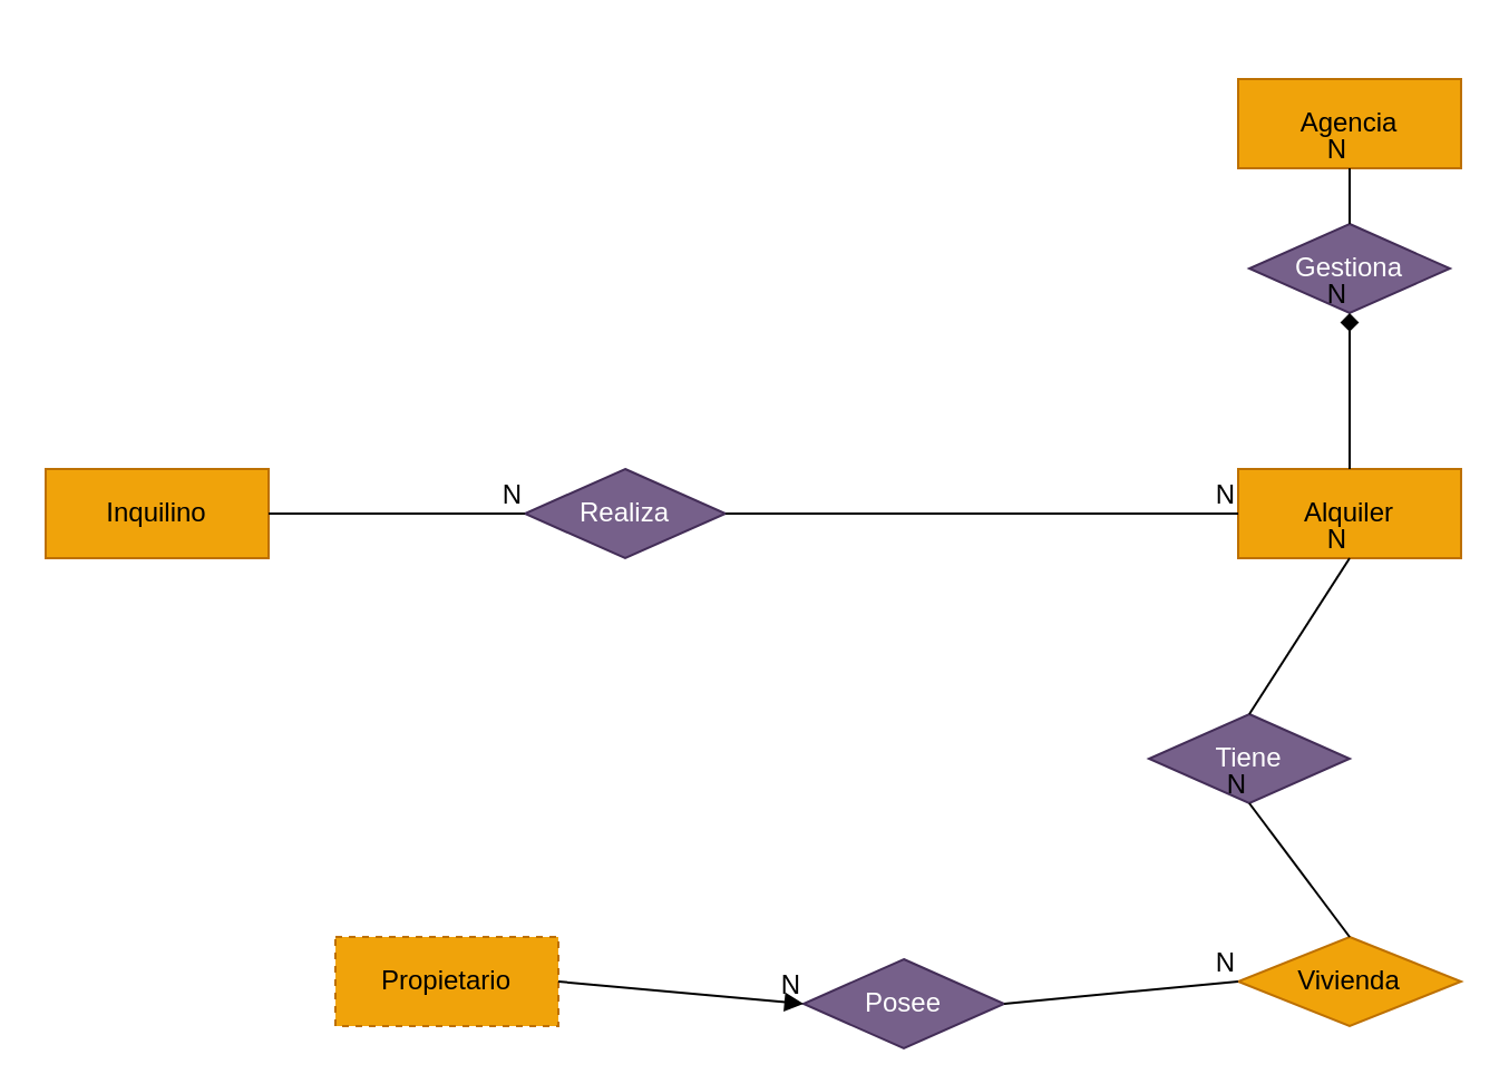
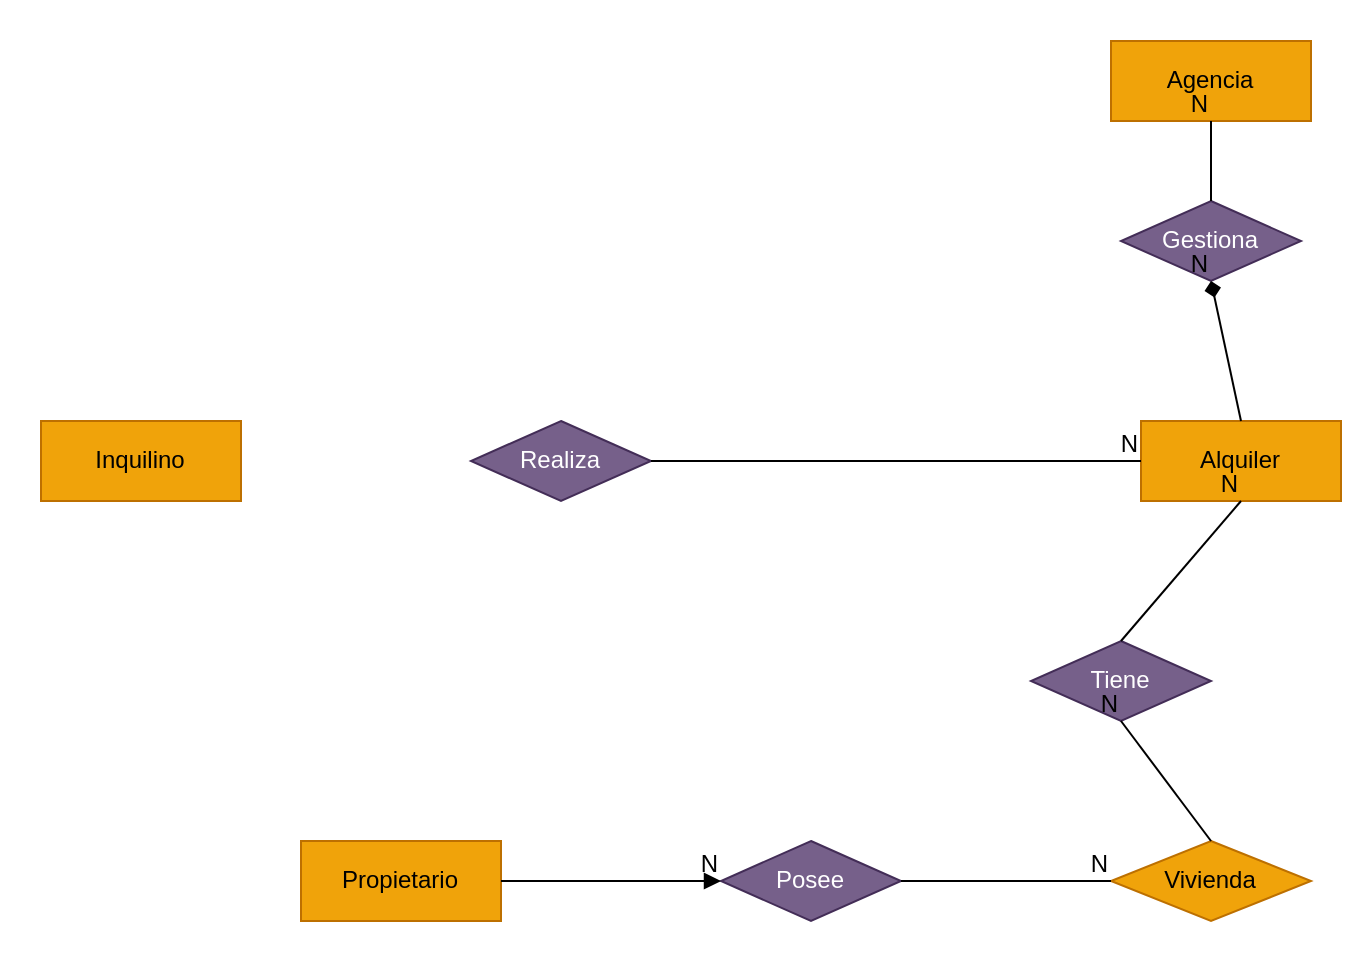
- <mxCell id="3" value="Agencia" style="whiteSpace=wrap;html=1;align=center;fillColor=#f0a30a;strokeColor=#BD7000;fontColor=#000000;" vertex="1" parent="1"><mxGeometry x="555" y="35" width="100" height="40" as="geometry" /></mxCell>
+ <mxCell id="3" value="Agencia" style="whiteSpace=wrap;html=1;align=center;fillColor=#f0a30a;strokeColor=#BD7000;fontColor=#000000;" vertex="1" parent="1"><mxGeometry x="555" y="20" width="100" height="40" as="geometry" /></mxCell>
- <mxCell id="9" value="" style="endArrow=none;html=1;rounded=0;exitX=1;exitY=0.5;exitDx=0;exitDy=0;entryX=0;entryY=0.5;entryDx=0;entryDy=0;" edge="1" parent="1" source="4" target="7"><mxGeometry relative="1" as="geometry"><mxPoint x="350" y="280" as="sourcePoint" /><mxPoint x="510" y="280" as="targetPoint" /></mxGeometry></mxCell>
- <mxCell id="10" value="N" style="resizable=0;html=1;whiteSpace=wrap;align=right;verticalAlign=bottom;" connectable="0" vertex="1" parent="9"><mxGeometry x="1" relative="1" as="geometry" /></mxCell>
- <mxCell id="5" value="Alquiler" style="whiteSpace=wrap;html=1;align=center;fillColor=#f0a30a;strokeColor=#BD7000;fontColor=#000000;" vertex="1" parent="1"><mxGeometry x="555" y="210" width="100" height="40" as="geometry" /></mxCell>
+ <mxCell id="5" value="Alquiler" style="whiteSpace=wrap;html=1;align=center;fillColor=#f0a30a;strokeColor=#BD7000;fontColor=#000000;" vertex="1" parent="1"><mxGeometry x="570" y="210" width="100" height="40" as="geometry" /></mxCell>
- <mxCell id="21" value="Propietario" style="whiteSpace=wrap;html=1;align=center;fillColor=#f0a30a;strokeColor=#BD7000;fontColor=#000000;dashed=1;" vertex="1" parent="1"><mxGeometry x="150" y="420" width="100" height="40" as="geometry" /></mxCell>
+ <mxCell id="21" value="Propietario" style="whiteSpace=wrap;html=1;align=center;fillColor=#f0a30a;strokeColor=#BD7000;fontColor=#000000;" vertex="1" parent="1"><mxGeometry x="150" y="420" width="100" height="40" as="geometry" /></mxCell>
- <mxCell id="22" value="Posee" style="shape=rhombus;perimeter=rhombusPerimeter;whiteSpace=wrap;html=1;align=center;fillColor=#76608a;fontColor=#ffffff;strokeColor=#432D57;" vertex="1" parent="1"><mxGeometry x="360" y="430" width="90" height="40" as="geometry" /></mxCell>
+ <mxCell id="22" value="Posee" style="shape=rhombus;perimeter=rhombusPerimeter;whiteSpace=wrap;html=1;align=center;fillColor=#76608a;fontColor=#ffffff;strokeColor=#432D57;" vertex="1" parent="1"><mxGeometry x="360" y="420" width="90" height="40" as="geometry" /></mxCell>
